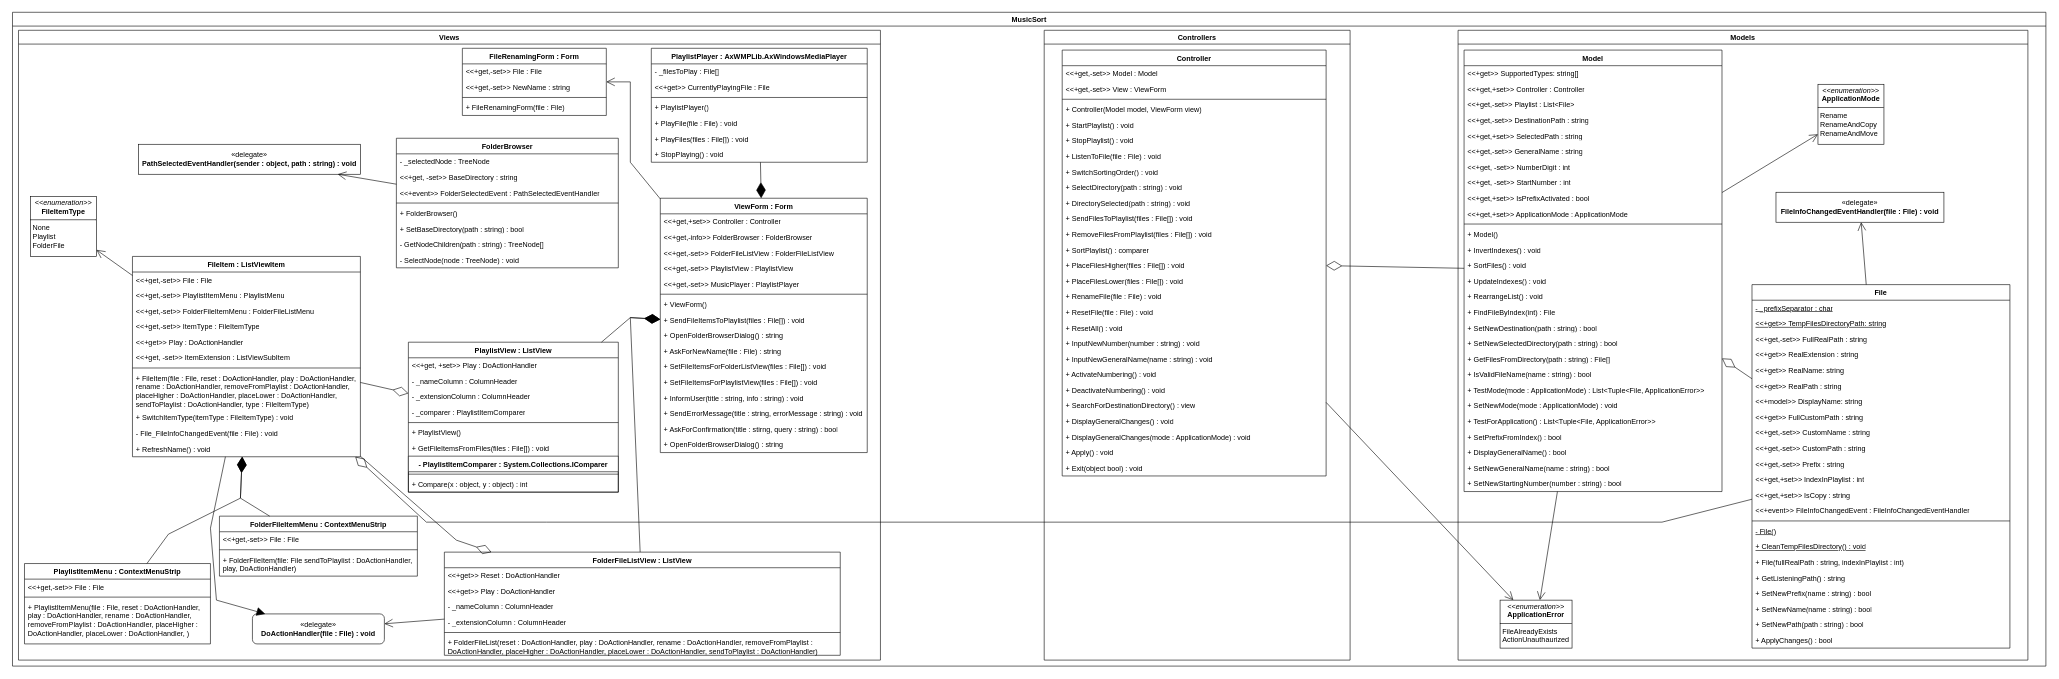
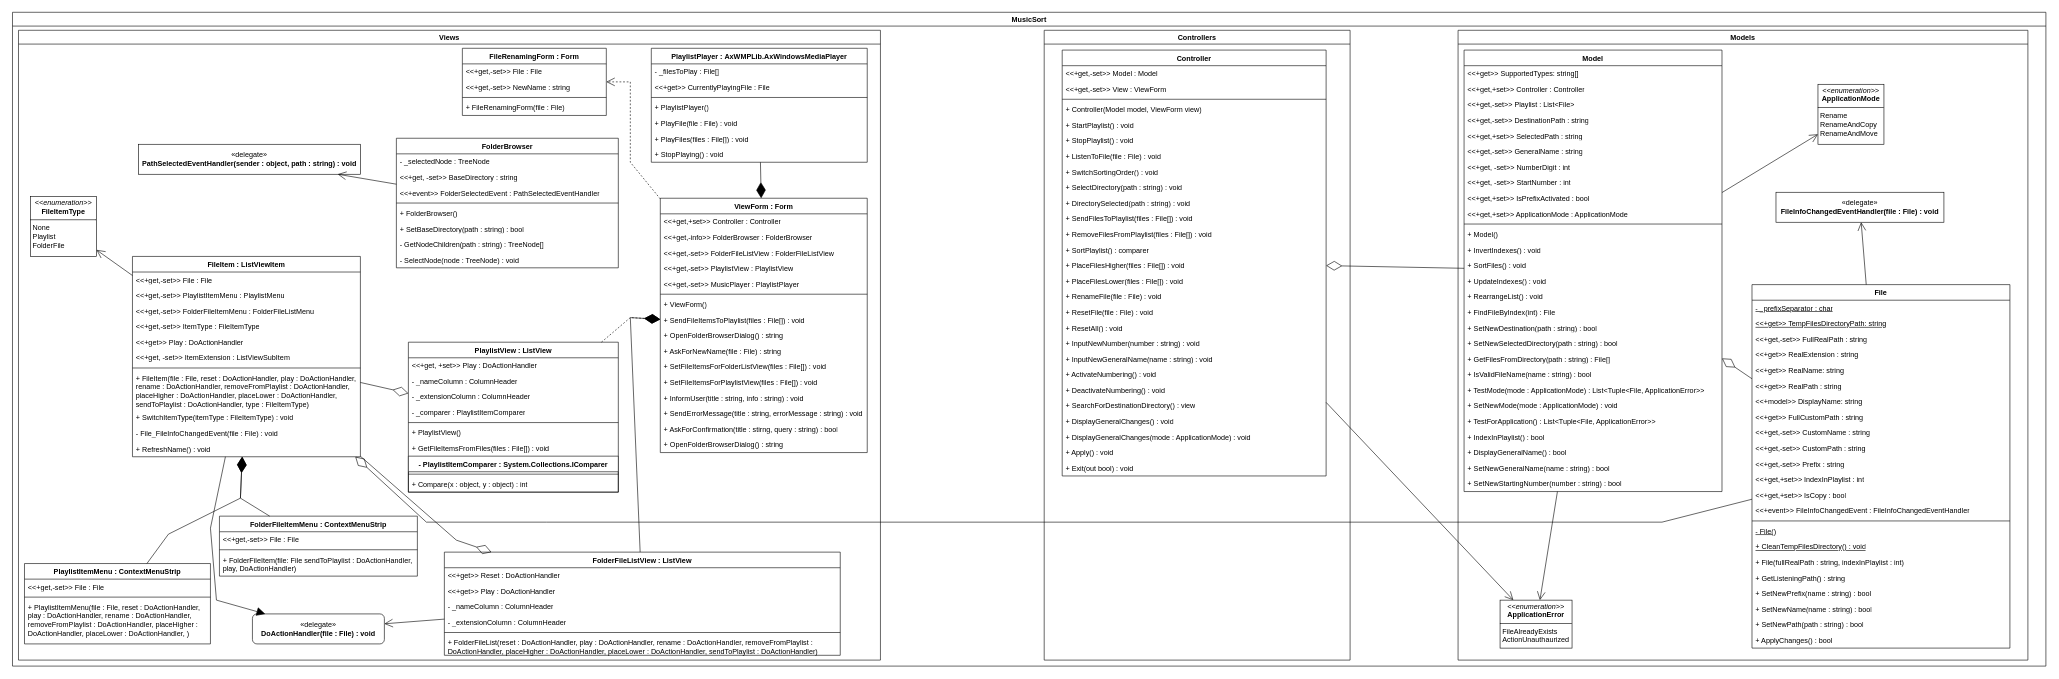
- <mxCell id="159" value="" style="endArrow=open;endFill=1;endSize=12;html=1;rounded=0;" parent="94" source="95" target="143" edge="1"><mxGeometry width="160" relative="1" as="geometry"><mxPoint x="350" y="200" as="sourcePoint" /><mxPoint x="510" y="200" as="targetPoint" /><Array as="points"><mxPoint x="1020" y="220" /><mxPoint x="1020" y="86" /></Array></mxGeometry></mxCell>
+ <mxCell id="159" value="" style="endArrow=open;endFill=1;endSize=12;html=1;rounded=0;dashed=1;" parent="94" source="95" target="143" edge="1"><mxGeometry width="160" relative="1" as="geometry"><mxPoint x="350" y="200" as="sourcePoint" /><mxPoint x="510" y="200" as="targetPoint" /><Array as="points"><mxPoint x="1020" y="220" /><mxPoint x="1020" y="86" /></Array></mxGeometry></mxCell>
- <mxCell id="149" value="" style="endArrow=diamondThin;endFill=1;endSize=24;html=1;rounded=0;" parent="94" source="112" target="95" edge="1"><mxGeometry width="160" relative="1" as="geometry"><mxPoint x="745" y="530" as="sourcePoint" /><mxPoint x="822" y="404" as="targetPoint" /><Array as="points"><mxPoint x="1020" y="479" /></Array></mxGeometry></mxCell>
+ <mxCell id="149" value="" style="endArrow=diamondThin;endFill=1;endSize=24;html=1;rounded=0;dashed=1;" parent="94" source="112" target="95" edge="1"><mxGeometry width="160" relative="1" as="geometry"><mxPoint x="745" y="530" as="sourcePoint" /><mxPoint x="822" y="404" as="targetPoint" /><Array as="points"><mxPoint x="1020" y="479" /></Array></mxGeometry></mxCell>
- <mxCell id="29" value="+ SetPrefixFromIndex() : bool" style="text;strokeColor=none;fillColor=none;align=left;verticalAlign=top;spacingLeft=4;spacingRight=4;overflow=hidden;rotatable=0;points=[[0,0.5],[1,0.5]];portConstraint=eastwest;whiteSpace=wrap;html=1;" vertex="1" parent="4"><mxGeometry y="632" width="430" height="26" as="geometry" /></mxCell>
+ <mxCell id="29" value="+ IndexInPlaylist() : bool" style="text;strokeColor=none;fillColor=none;align=left;verticalAlign=top;spacingLeft=4;spacingRight=4;overflow=hidden;rotatable=0;points=[[0,0.5],[1,0.5]];portConstraint=eastwest;whiteSpace=wrap;html=1;" vertex="1" parent="4"><mxGeometry y="632" width="430" height="26" as="geometry" /></mxCell>
- <mxCell id="92" value="+ Exit(object bool) : void" style="text;strokeColor=none;fillColor=none;align=left;verticalAlign=top;spacingLeft=4;spacingRight=4;overflow=hidden;rotatable=0;points=[[0,0.5],[1,0.5]];portConstraint=eastwest;whiteSpace=wrap;html=1;" vertex="1" parent="65"><mxGeometry y="684" width="440" height="26" as="geometry" /></mxCell>
+ <mxCell id="92" value="+ Exit(out bool) : void" style="text;strokeColor=none;fillColor=none;align=left;verticalAlign=top;spacingLeft=4;spacingRight=4;overflow=hidden;rotatable=0;points=[[0,0.5],[1,0.5]];portConstraint=eastwest;whiteSpace=wrap;html=1;" vertex="1" parent="65"><mxGeometry y="684" width="440" height="26" as="geometry" /></mxCell>
- <mxCell id="46" value="&amp;lt;&amp;lt;+get,+set&amp;gt;&amp;gt; IsCopy : string" style="text;strokeColor=none;fillColor=none;align=left;verticalAlign=top;spacingLeft=4;spacingRight=4;overflow=hidden;rotatable=0;points=[[0,0.5],[1,0.5]];portConstraint=eastwest;whiteSpace=wrap;html=1;" vertex="1" parent="33"><mxGeometry y="338" width="430" height="26" as="geometry" /></mxCell>
+ <mxCell id="46" value="&amp;lt;&amp;lt;+get,+set&amp;gt;&amp;gt; IsCopy : bool" style="text;strokeColor=none;fillColor=none;align=left;verticalAlign=top;spacingLeft=4;spacingRight=4;overflow=hidden;rotatable=0;points=[[0,0.5],[1,0.5]];portConstraint=eastwest;whiteSpace=wrap;html=1;" vertex="1" parent="33"><mxGeometry y="338" width="430" height="26" as="geometry" /></mxCell>
